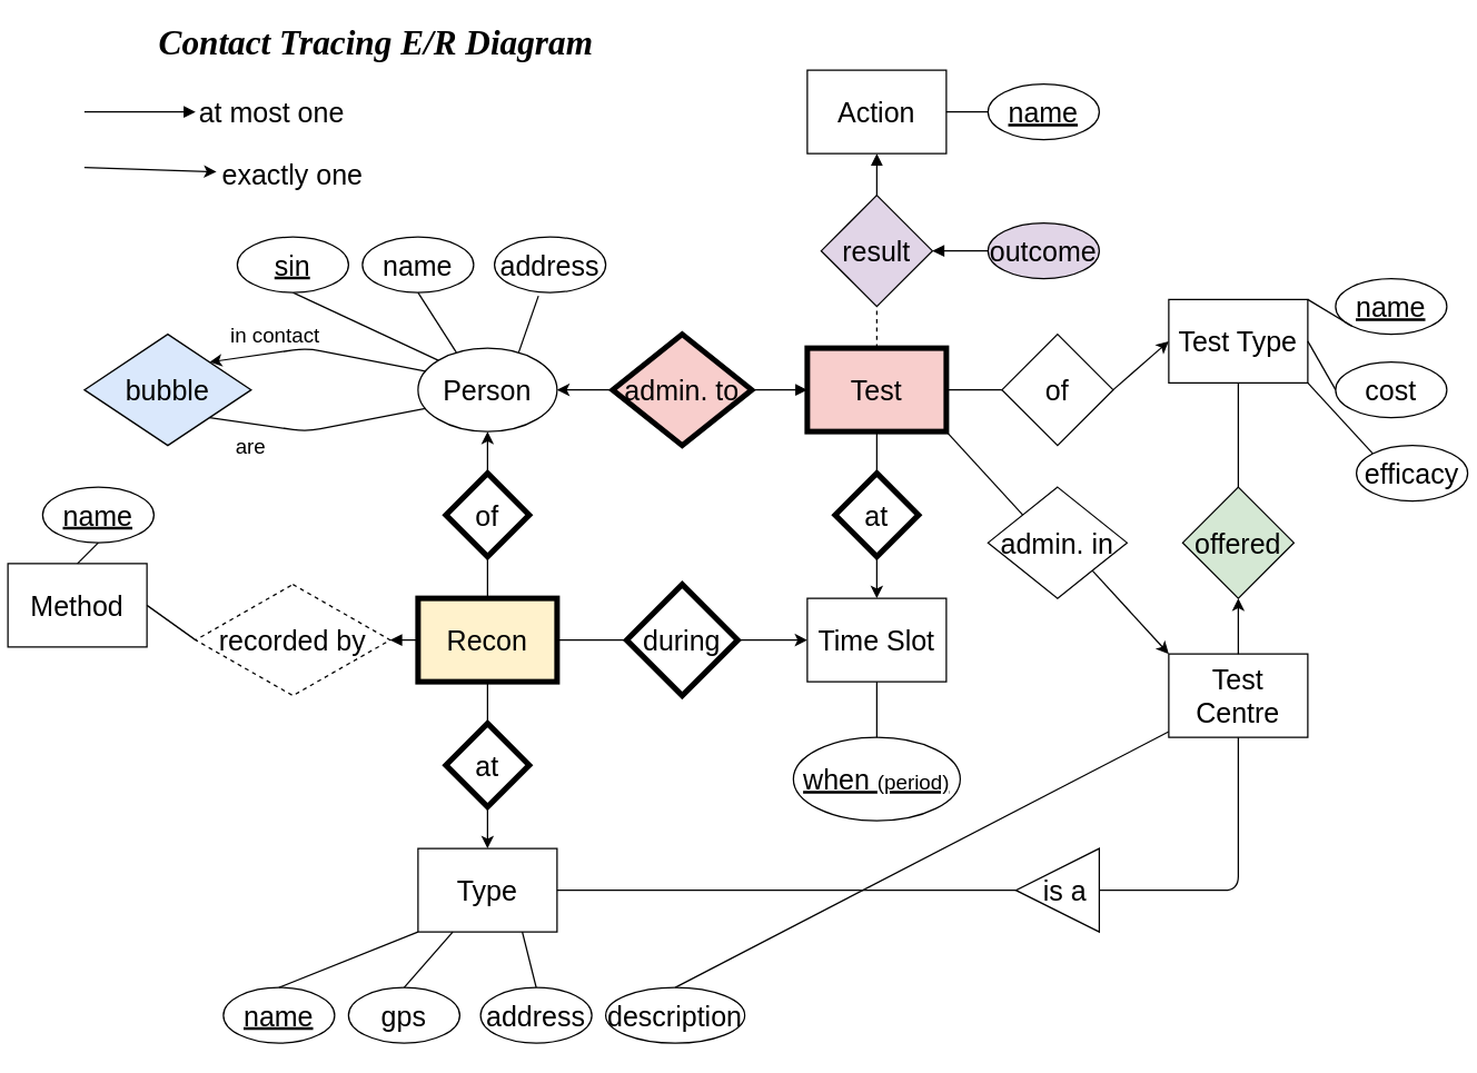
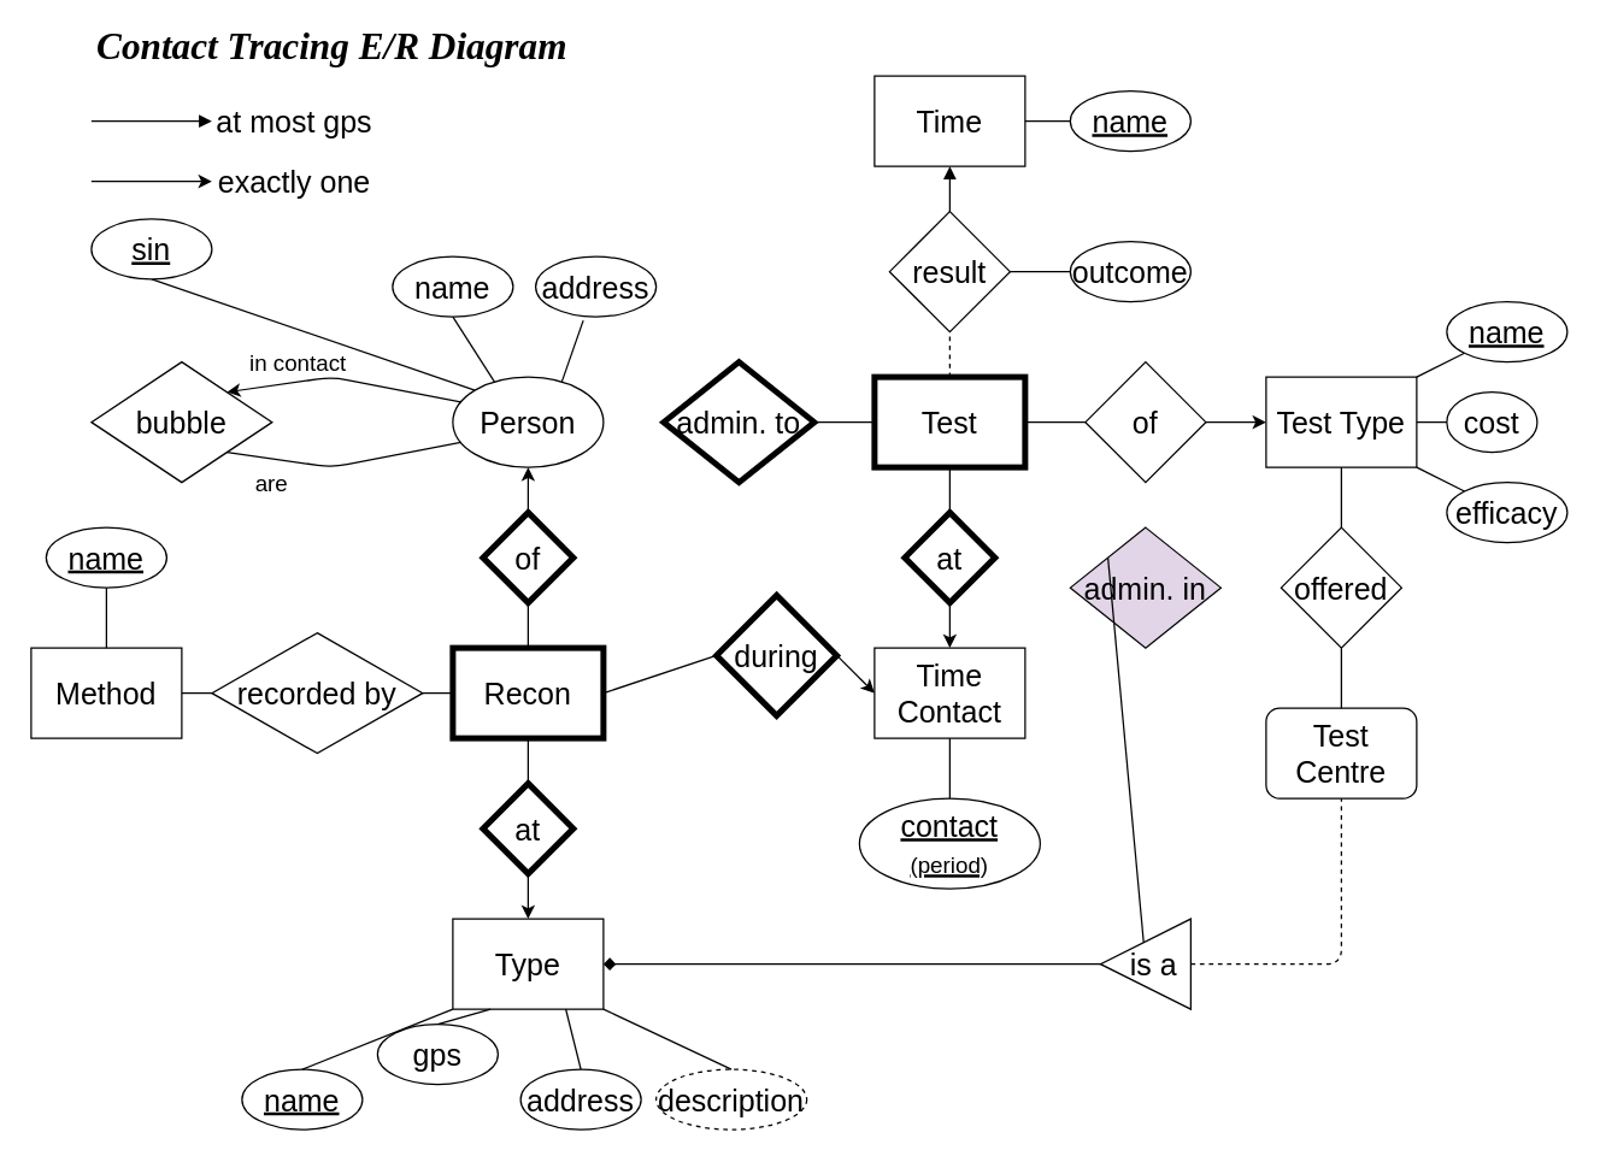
- <mxCell id="78" value="&lt;h3 id=&quot;e-r-_contact-tracing_&quot; style=&quot;margin-top: 0.334ex ; margin-bottom: 0.334ex ; font-family: &amp;#34;times new roman&amp;#34;&quot;&gt;&lt;em&gt;&lt;font style=&quot;font-size: 25px&quot;&gt;Contact Tracing E/R Diagram&lt;/font&gt;&lt;/em&gt;&lt;/h3&gt;" style="text;html=1;strokeColor=none;fillColor=none;align=center;verticalAlign=middle;whiteSpace=wrap;rounded=0;fontStyle=2;fontSize=20;" vertex="1" parent="1"><mxGeometry x="110" y="20" width="320" height="20" as="geometry" /></mxCell>
+ <mxCell id="78" value="&lt;h3 id=&quot;e-r-_contact-tracing_&quot; style=&quot;margin-top: 0.334ex ; margin-bottom: 0.334ex ; font-family: &amp;#34;times new roman&amp;#34;&quot;&gt;&lt;em&gt;&lt;font style=&quot;font-size: 25px&quot;&gt;Contact Tracing E/R Diagram&lt;/font&gt;&lt;/em&gt;&lt;/h3&gt;" style="text;html=1;strokeColor=none;fillColor=none;align=center;verticalAlign=middle;whiteSpace=wrap;rounded=0;fontStyle=2;fontSize=20;" vertex="1" parent="1"><mxGeometry x="60" y="20" width="320" height="20" as="geometry" /></mxCell>
- <mxCell id="76" value="&lt;font style=&quot;font-size: 20px&quot;&gt;at most one&lt;/font&gt;" style="text;html=1;strokeColor=none;fillColor=none;align=center;verticalAlign=middle;whiteSpace=wrap;rounded=0;fontSize=20;" vertex="1" parent="1"><mxGeometry x="140" y="70" width="110" height="20" as="geometry" /></mxCell>
+ <mxCell id="76" value="&lt;font style=&quot;font-size: 20px&quot;&gt;at most gps&lt;/font&gt;" style="text;html=1;strokeColor=none;fillColor=none;align=center;verticalAlign=middle;whiteSpace=wrap;rounded=0;fontSize=20;" vertex="1" parent="1"><mxGeometry x="140" y="70" width="110" height="20" as="geometry" /></mxCell>
- <mxCell id="33" value="&lt;font style=&quot;font-size: 20px&quot;&gt;Action&lt;/font&gt;" style="rounded=0;whiteSpace=wrap;html=1;fontSize=20;" vertex="1" parent="1"><mxGeometry x="580" y="50" width="100" height="60" as="geometry" /></mxCell>
+ <mxCell id="33" value="&lt;font style=&quot;font-size: 20px&quot;&gt;Time&lt;/font&gt;" style="rounded=0;whiteSpace=wrap;html=1;fontSize=20;" vertex="1" parent="1"><mxGeometry x="580" y="50" width="100" height="60" as="geometry" /></mxCell>
- <mxCell id="77" value="&lt;font style=&quot;font-size: 20px&quot;&gt;exactly one&lt;/font&gt;" style="text;html=1;strokeColor=none;fillColor=none;align=center;verticalAlign=middle;whiteSpace=wrap;rounded=0;fontSize=20;" vertex="1" parent="1"><mxGeometry x="155" y="115" width="110" height="20" as="geometry" /></mxCell>
+ <mxCell id="77" value="&lt;font style=&quot;font-size: 20px&quot;&gt;exactly one&lt;/font&gt;" style="text;html=1;strokeColor=none;fillColor=none;align=center;verticalAlign=middle;whiteSpace=wrap;rounded=0;fontSize=20;" vertex="1" parent="1"><mxGeometry x="140" y="110" width="110" height="20" as="geometry" /></mxCell>
- <mxCell id="36" value="&lt;font style=&quot;font-size: 20px;&quot;&gt;result&lt;/font&gt;" style="rhombus;whiteSpace=wrap;html=1;strokeWidth=1;rotation=0;fontSize=20;fillColor=#e1d5e7;" vertex="1" parent="1"><mxGeometry x="590" y="140" width="80" height="80" as="geometry" /></mxCell>
+ <mxCell id="36" value="&lt;font style=&quot;font-size: 20px;&quot;&gt;result&lt;/font&gt;" style="rhombus;whiteSpace=wrap;html=1;strokeWidth=1;rotation=0;fontSize=20;" vertex="1" parent="1"><mxGeometry x="590" y="140" width="80" height="80" as="geometry" /></mxCell>
- <mxCell id="41" value="" style="endArrow=block;html=1;exitX=0;exitY=0.5;exitDx=0;exitDy=0;entryX=1;entryY=0.5;entryDx=0;entryDy=0;fontSize=20;" edge="1" parent="1" source="40" target="36"><mxGeometry width="50" height="50" relative="1" as="geometry"><mxPoint x="590" y="-30" as="sourcePoint" /><mxPoint x="650" y="-30" as="targetPoint" /></mxGeometry></mxCell>
+ <mxCell id="41" value="" style="endArrow=none;html=1;exitX=0;exitY=0.5;exitDx=0;exitDy=0;entryX=1;entryY=0.5;entryDx=0;entryDy=0;fontSize=20;" edge="1" parent="1" source="40" target="36"><mxGeometry width="50" height="50" relative="1" as="geometry"><mxPoint x="590" y="-30" as="sourcePoint" /><mxPoint x="650" y="-30" as="targetPoint" /></mxGeometry></mxCell>
- <mxCell id="40" value="&lt;font style=&quot;font-size: 20px;&quot;&gt;outcome&lt;/font&gt;" style="ellipse;whiteSpace=wrap;html=1;rounded=0;fontSize=20;fillColor=#e1d5e7;" vertex="1" parent="1"><mxGeometry x="710" y="160" width="80" height="40" as="geometry" /></mxCell>
+ <mxCell id="40" value="&lt;font style=&quot;font-size: 20px;&quot;&gt;outcome&lt;/font&gt;" style="ellipse;whiteSpace=wrap;html=1;rounded=0;fontSize=20;" vertex="1" parent="1"><mxGeometry x="710" y="160" width="80" height="40" as="geometry" /></mxCell>
- <mxCell id="8" value="&lt;u style=&quot;font-size: 20px;&quot;&gt;&lt;font style=&quot;font-size: 20px;&quot;&gt;sin&lt;/font&gt;&lt;/u&gt;" style="ellipse;whiteSpace=wrap;html=1;rounded=0;fontSize=20;" vertex="1" parent="1"><mxGeometry x="170" y="170" width="80" height="40" as="geometry" /></mxCell>
+ <mxCell id="8" value="&lt;u style=&quot;font-size: 20px;&quot;&gt;&lt;font style=&quot;font-size: 20px;&quot;&gt;sin&lt;/font&gt;&lt;/u&gt;" style="ellipse;whiteSpace=wrap;html=1;rounded=0;fontSize=20;" vertex="1" parent="1"><mxGeometry x="60" y="145" width="80" height="40" as="geometry" /></mxCell>
- <mxCell id="58" value="&lt;font style=&quot;font-size: 20px;&quot;&gt;Test Type&lt;/font&gt;" style="rounded=0;whiteSpace=wrap;html=1;strokeWidth=1;fontSize=20;" vertex="1" parent="1"><mxGeometry x="840" y="215" width="100" height="60" as="geometry" /></mxCell>
+ <mxCell id="58" value="&lt;font style=&quot;font-size: 20px;&quot;&gt;Test Type&lt;/font&gt;" style="rounded=0;whiteSpace=wrap;html=1;strokeWidth=1;fontSize=20;" vertex="1" parent="1"><mxGeometry x="840" y="250" width="100" height="60" as="geometry" /></mxCell>
- <mxCell id="9" value="&lt;font style=&quot;font-size: 20px&quot;&gt;bubble&lt;/font&gt;" style="rhombus;whiteSpace=wrap;html=1;fontSize=20;fillColor=#dae8fc;" vertex="1" parent="1"><mxGeometry x="60" y="240" width="120" height="80" as="geometry" /></mxCell>
+ <mxCell id="9" value="&lt;font style=&quot;font-size: 20px&quot;&gt;bubble&lt;/font&gt;" style="rhombus;whiteSpace=wrap;html=1;fontSize=20;" vertex="1" parent="1"><mxGeometry x="60" y="240" width="120" height="80" as="geometry" /></mxCell>
- <mxCell id="35" value="" style="endArrow=classic;html=1;entryX=1;entryY=0.5;entryDx=0;entryDy=0;exitX=0;exitY=0.5;exitDx=0;exitDy=0;fontSize=20;" edge="1" parent="1" source="50" target="2"><mxGeometry width="50" height="50" relative="1" as="geometry"><mxPoint x="520" y="280" as="sourcePoint" /><mxPoint x="360" y="320" as="targetPoint" /></mxGeometry></mxCell>
- <mxCell id="50" value="&lt;font style=&quot;font-size: 20px;&quot;&gt;admin. to&lt;/font&gt;" style="rhombus;whiteSpace=wrap;html=1;strokeWidth=4;rotation=0;fontSize=20;fillColor=#f8cecc;" vertex="1" parent="1"><mxGeometry x="440" y="240" width="100" height="80" as="geometry" /></mxCell>
+ <mxCell id="50" value="&lt;font style=&quot;font-size: 20px;&quot;&gt;admin. to&lt;/font&gt;" style="rhombus;whiteSpace=wrap;html=1;strokeWidth=4;rotation=0;fontSize=20;" vertex="1" parent="1"><mxGeometry x="440" y="240" width="100" height="80" as="geometry" /></mxCell>
- <mxCell id="51" value="" style="endArrow=block;html=1;exitX=1;exitY=0.5;exitDx=0;exitDy=0;entryX=0;entryY=0.5;entryDx=0;entryDy=0;fontSize=20;" edge="1" parent="1" source="50" target="34"><mxGeometry width="50" height="50" relative="1" as="geometry"><mxPoint x="630" y="300" as="sourcePoint" /><mxPoint x="640" y="440" as="targetPoint" /></mxGeometry></mxCell>
+ <mxCell id="51" value="" style="endArrow=none;html=1;exitX=1;exitY=0.5;exitDx=0;exitDy=0;entryX=0;entryY=0.5;entryDx=0;entryDy=0;fontSize=20;" edge="1" parent="1" source="50" target="34"><mxGeometry width="50" height="50" relative="1" as="geometry"><mxPoint x="630" y="300" as="sourcePoint" /><mxPoint x="640" y="440" as="targetPoint" /></mxGeometry></mxCell>
- <mxCell id="34" value="&lt;font style=&quot;font-size: 20px;&quot;&gt;Test&lt;/font&gt;" style="rounded=0;whiteSpace=wrap;html=1;strokeWidth=4;fontSize=20;fillColor=#f8cecc;" vertex="1" parent="1"><mxGeometry x="580" y="250" width="100" height="60" as="geometry" /></mxCell>
+ <mxCell id="34" value="&lt;font style=&quot;font-size: 20px;&quot;&gt;Test&lt;/font&gt;" style="rounded=0;whiteSpace=wrap;html=1;strokeWidth=4;fontSize=20;" vertex="1" parent="1"><mxGeometry x="580" y="250" width="100" height="60" as="geometry" /></mxCell>
- <mxCell id="61" value="&lt;font style=&quot;font-size: 20px&quot;&gt;cost&lt;/font&gt;" style="ellipse;whiteSpace=wrap;html=1;rounded=0;fontSize=20;" vertex="1" parent="1"><mxGeometry x="960" y="260" width="80" height="40" as="geometry" /></mxCell>
+ <mxCell id="61" value="&lt;font style=&quot;font-size: 20px&quot;&gt;cost&lt;/font&gt;" style="ellipse;whiteSpace=wrap;html=1;rounded=0;fontSize=20;" vertex="1" parent="1"><mxGeometry x="960" y="260" width="60" height="40" as="geometry" /></mxCell>
- <mxCell id="71" value="" style="endArrow=none;html=1;entryX=1;entryY=1;entryDx=0;entryDy=0;exitX=0;exitY=0;exitDx=0;exitDy=0;fontSize=20;" edge="1" parent="1" source="49" target="34"><mxGeometry width="50" height="50" relative="1" as="geometry"><mxPoint x="730" y="290" as="sourcePoint" /><mxPoint x="690" y="290" as="targetPoint" /></mxGeometry></mxCell>
+ <mxCell id="71" value="" style="endArrow=none;html=1;exitX=0;exitY=0;exitDx=0;exitDy=0;fontSize=20;" edge="1" parent="1" source="49" target="47"><mxGeometry width="50" height="50" relative="1" as="geometry"><mxPoint x="730" y="290" as="sourcePoint" /><mxPoint x="690" y="290" as="targetPoint" /></mxGeometry></mxCell>
- <mxCell id="62" value="&lt;font style=&quot;font-size: 20px;&quot;&gt;efficacy&lt;/font&gt;" style="ellipse;whiteSpace=wrap;html=1;rounded=0;fontSize=20;" vertex="1" parent="1"><mxGeometry x="975" y="320" width="80" height="40" as="geometry" /></mxCell>
+ <mxCell id="62" value="&lt;font style=&quot;font-size: 20px;&quot;&gt;efficacy&lt;/font&gt;" style="ellipse;whiteSpace=wrap;html=1;rounded=0;fontSize=20;" vertex="1" parent="1"><mxGeometry x="960" y="320" width="80" height="40" as="geometry" /></mxCell>
- <mxCell id="49" value="&lt;font style=&quot;font-size: 20px;&quot;&gt;admin. in&lt;/font&gt;" style="rhombus;whiteSpace=wrap;html=1;strokeWidth=1;rotation=0;fontSize=20;" vertex="1" parent="1"><mxGeometry x="710" y="350" width="100" height="80" as="geometry" /></mxCell>
+ <mxCell id="49" value="&lt;font style=&quot;font-size: 20px;&quot;&gt;admin. in&lt;/font&gt;" style="rhombus;whiteSpace=wrap;html=1;strokeWidth=1;rotation=0;fontSize=20;fillColor=#e1d5e7;" vertex="1" parent="1"><mxGeometry x="710" y="350" width="100" height="80" as="geometry" /></mxCell>
- <mxCell id="69" value="&lt;font style=&quot;font-size: 20px;&quot;&gt;offered&lt;/font&gt;" style="rhombus;whiteSpace=wrap;html=1;strokeWidth=1;rotation=0;fontSize=20;fillColor=#d5e8d4;" vertex="1" parent="1"><mxGeometry x="850" y="350" width="80" height="80" as="geometry" /></mxCell>
+ <mxCell id="69" value="&lt;font style=&quot;font-size: 20px;&quot;&gt;offered&lt;/font&gt;" style="rhombus;whiteSpace=wrap;html=1;strokeWidth=1;rotation=0;fontSize=20;" vertex="1" parent="1"><mxGeometry x="850" y="350" width="80" height="80" as="geometry" /></mxCell>
- <mxCell id="11" value="&lt;font style=&quot;font-size: 20px;&quot;&gt;Method&lt;/font&gt;" style="rounded=0;whiteSpace=wrap;html=1;fontSize=20;" vertex="1" parent="1"><mxGeometry x="5" y="405" width="100" height="60" as="geometry" /></mxCell>
+ <mxCell id="11" value="&lt;font style=&quot;font-size: 20px;&quot;&gt;Method&lt;/font&gt;" style="rounded=0;whiteSpace=wrap;html=1;fontSize=20;" vertex="1" parent="1"><mxGeometry x="20" y="430" width="100" height="60" as="geometry" /></mxCell>
- <mxCell id="53" value="" style="endArrow=classic;html=1;entryX=0;entryY=0;entryDx=0;entryDy=0;fontSize=20;exitX=1;exitY=1;exitDx=0;exitDy=0;" edge="1" parent="1" source="49" target="32"><mxGeometry width="50" height="50" relative="1" as="geometry"><mxPoint x="800" y="440" as="sourcePoint" /><mxPoint x="590" y="470" as="targetPoint" /></mxGeometry></mxCell>
- <mxCell id="59" value="" style="endArrow=classic;html=1;exitX=0.5;exitY=0;exitDx=0;exitDy=0;entryX=0.5;entryY=1;entryDx=0;entryDy=0;fontSize=20;" edge="1" parent="1" source="32" target="69"><mxGeometry width="50" height="50" relative="1" as="geometry"><mxPoint x="310" y="470" as="sourcePoint" /><mxPoint x="250" y="470" as="targetPoint" /><Array as="points" /></mxGeometry></mxCell>
+ <mxCell id="59" value="" style="endArrow=none;html=1;exitX=0.5;exitY=0;exitDx=0;exitDy=0;entryX=0.5;entryY=1;entryDx=0;entryDy=0;fontSize=20;" edge="1" parent="1" source="32" target="69"><mxGeometry width="50" height="50" relative="1" as="geometry"><mxPoint x="310" y="470" as="sourcePoint" /><mxPoint x="250" y="470" as="targetPoint" /><Array as="points" /></mxGeometry></mxCell>
- <mxCell id="14" value="&lt;font style=&quot;font-size: 20px&quot;&gt;recorded by&lt;/font&gt;" style="rhombus;whiteSpace=wrap;html=1;align=center;fontSize=20;dashed=1;" vertex="1" parent="1"><mxGeometry x="140" y="420" width="140" height="80" as="geometry" /></mxCell>
+ <mxCell id="14" value="&lt;font style=&quot;font-size: 20px&quot;&gt;recorded by&lt;/font&gt;" style="rhombus;whiteSpace=wrap;html=1;align=center;fontSize=20;" vertex="1" parent="1"><mxGeometry x="140" y="420" width="140" height="80" as="geometry" /></mxCell>
- <mxCell id="17" value="" style="endArrow=block;html=1;exitX=0;exitY=0.5;exitDx=0;exitDy=0;entryX=1;entryY=0.5;entryDx=0;entryDy=0;fontSize=20;" edge="1" parent="1" source="16" target="14"><mxGeometry width="50" height="50" relative="1" as="geometry"><mxPoint x="310" y="290" as="sourcePoint" /><mxPoint x="260" y="290" as="targetPoint" /></mxGeometry></mxCell>
+ <mxCell id="17" value="" style="endArrow=none;html=1;exitX=0;exitY=0.5;exitDx=0;exitDy=0;entryX=1;entryY=0.5;entryDx=0;entryDy=0;fontSize=20;" edge="1" parent="1" source="16" target="14"><mxGeometry width="50" height="50" relative="1" as="geometry"><mxPoint x="310" y="290" as="sourcePoint" /><mxPoint x="260" y="290" as="targetPoint" /></mxGeometry></mxCell>
- <mxCell id="16" value="&lt;font style=&quot;font-size: 20px;&quot;&gt;Recon&lt;/font&gt;" style="rounded=0;whiteSpace=wrap;html=1;strokeWidth=4;fontSize=20;fillColor=#fff2cc;" vertex="1" parent="1"><mxGeometry x="300" y="430" width="100" height="60" as="geometry" /></mxCell>
+ <mxCell id="16" value="&lt;font style=&quot;font-size: 20px;&quot;&gt;Recon&lt;/font&gt;" style="rounded=0;whiteSpace=wrap;html=1;strokeWidth=4;fontSize=20;" vertex="1" parent="1"><mxGeometry x="300" y="430" width="100" height="60" as="geometry" /></mxCell>
- <mxCell id="43" value="&lt;font style=&quot;font-size: 20px;&quot;&gt;during&lt;/font&gt;" style="rhombus;whiteSpace=wrap;html=1;strokeWidth=4;fontSize=20;" vertex="1" parent="1"><mxGeometry x="450" y="420" width="80" height="80" as="geometry" /></mxCell>
+ <mxCell id="43" value="&lt;font style=&quot;font-size: 20px;&quot;&gt;during&lt;/font&gt;" style="rhombus;whiteSpace=wrap;html=1;strokeWidth=4;fontSize=20;" vertex="1" parent="1"><mxGeometry x="475" y="395" width="80" height="80" as="geometry" /></mxCell>
- <mxCell id="42" value="&lt;font style=&quot;font-size: 20px;&quot;&gt;Time Slot&lt;/font&gt;" style="rounded=0;whiteSpace=wrap;html=1;fontSize=20;" vertex="1" parent="1"><mxGeometry x="580" y="430" width="100" height="60" as="geometry" /></mxCell>
+ <mxCell id="42" value="&lt;font style=&quot;font-size: 20px;&quot;&gt;Time Contact&lt;/font&gt;" style="rounded=0;whiteSpace=wrap;html=1;fontSize=20;" vertex="1" parent="1"><mxGeometry x="580" y="430" width="100" height="60" as="geometry" /></mxCell>
- <mxCell id="32" value="&lt;font style=&quot;font-size: 20px;&quot;&gt;Test Centre&lt;/font&gt;" style="rounded=0;whiteSpace=wrap;html=1;fontSize=20;" vertex="1" parent="1"><mxGeometry x="840" y="470" width="100" height="60" as="geometry" /></mxCell>
+ <mxCell id="32" value="&lt;font style=&quot;font-size: 20px;&quot;&gt;Test Centre&lt;/font&gt;" style="whiteSpace=wrap;html=1;fontSize=20;rounded=1;" vertex="1" parent="1"><mxGeometry x="840" y="470" width="100" height="60" as="geometry" /></mxCell>
- <mxCell id="45" value="&lt;font&gt;&lt;u style=&quot;font-size: 20px&quot;&gt;when &lt;/u&gt;&lt;u&gt;&lt;font style=&quot;font-size: 15px&quot;&gt;(period)&lt;/font&gt;&lt;/u&gt;&lt;/font&gt;" style="ellipse;whiteSpace=wrap;html=1;rounded=0;fontSize=20;" vertex="1" parent="1"><mxGeometry x="570" y="530" width="120" height="60" as="geometry" /></mxCell>
+ <mxCell id="45" value="&lt;font&gt;&lt;u style=&quot;font-size: 20px&quot;&gt;contact &lt;/u&gt;&lt;u&gt;&lt;font style=&quot;font-size: 15px&quot;&gt;(period)&lt;/font&gt;&lt;/u&gt;&lt;/font&gt;" style="ellipse;whiteSpace=wrap;html=1;rounded=0;fontSize=20;" vertex="1" parent="1"><mxGeometry x="570" y="530" width="120" height="60" as="geometry" /></mxCell>
- <mxCell id="27" value="" style="endArrow=none;html=1;exitX=0.5;exitY=0;exitDx=0;exitDy=0;fontSize=20;" edge="1" parent="1" source="24" target="32"><mxGeometry width="50" height="50" relative="1" as="geometry"><mxPoint x="340" y="290" as="sourcePoint" /><mxPoint x="250" y="250" as="targetPoint" /></mxGeometry></mxCell>
+ <mxCell id="27" value="" style="endArrow=none;html=1;exitX=0.5;exitY=0;exitDx=0;exitDy=0;entryX=1;entryY=1;entryDx=0;entryDy=0;fontSize=20;" edge="1" parent="1" source="24" target="21"><mxGeometry width="50" height="50" relative="1" as="geometry"><mxPoint x="340" y="290" as="sourcePoint" /><mxPoint x="250" y="250" as="targetPoint" /></mxGeometry></mxCell>
- <mxCell id="73" value="" style="endArrow=none;html=1;entryX=0.5;entryY=1;entryDx=0;entryDy=0;exitX=0;exitY=0.5;exitDx=0;exitDy=0;fontSize=20;" edge="1" parent="1" source="47" target="32"><mxGeometry width="50" height="50" relative="1" as="geometry"><mxPoint x="750" y="380" as="sourcePoint" /><mxPoint x="690" y="320" as="targetPoint" /><Array as="points"><mxPoint x="890" y="640" /></Array></mxGeometry></mxCell>
+ <mxCell id="73" value="" style="endArrow=none;html=1;entryX=0.5;entryY=1;entryDx=0;entryDy=0;exitX=0;exitY=0.5;exitDx=0;exitDy=0;fontSize=20;dashed=1;" edge="1" parent="1" source="47" target="32"><mxGeometry width="50" height="50" relative="1" as="geometry"><mxPoint x="750" y="380" as="sourcePoint" /><mxPoint x="690" y="320" as="targetPoint" /><Array as="points"><mxPoint x="890" y="640" /></Array></mxGeometry></mxCell>
- <mxCell id="48" value="" style="endArrow=none;html=1;exitX=1;exitY=0.5;exitDx=0;exitDy=0;entryX=1;entryY=0.5;entryDx=0;entryDy=0;fontSize=20;" edge="1" parent="1" source="47" target="21"><mxGeometry width="50" height="50" relative="1" as="geometry"><mxPoint x="460" y="470" as="sourcePoint" /><mxPoint x="410" y="470" as="targetPoint" /></mxGeometry></mxCell>
+ <mxCell id="48" value="" style="endArrow=diamond;html=1;exitX=1;exitY=0.5;exitDx=0;exitDy=0;entryX=1;entryY=0.5;entryDx=0;entryDy=0;fontSize=20;" edge="1" parent="1" source="47" target="21"><mxGeometry width="50" height="50" relative="1" as="geometry"><mxPoint x="460" y="470" as="sourcePoint" /><mxPoint x="410" y="470" as="targetPoint" /></mxGeometry></mxCell>
- <mxCell id="22" value="&lt;font style=&quot;font-size: 20px;&quot;&gt;gps&lt;/font&gt;" style="ellipse;whiteSpace=wrap;html=1;rounded=0;fontSize=20;" vertex="1" parent="1"><mxGeometry x="250" y="710" width="80" height="40" as="geometry" /></mxCell>
+ <mxCell id="22" value="&lt;font style=&quot;font-size: 20px;&quot;&gt;gps&lt;/font&gt;" style="ellipse;whiteSpace=wrap;html=1;rounded=0;fontSize=20;" vertex="1" parent="1"><mxGeometry x="250" y="680" width="80" height="40" as="geometry" /></mxCell>
- <mxCell id="24" value="&lt;font style=&quot;font-size: 20px;&quot;&gt;description&lt;/font&gt;" style="ellipse;whiteSpace=wrap;html=1;rounded=0;fontSize=20;" vertex="1" parent="1"><mxGeometry x="435" y="710" width="100" height="40" as="geometry" /></mxCell>
+ <mxCell id="24" value="&lt;font style=&quot;font-size: 20px;&quot;&gt;description&lt;/font&gt;" style="ellipse;whiteSpace=wrap;html=1;rounded=0;fontSize=20;dashed=1;" vertex="1" parent="1"><mxGeometry x="435" y="710" width="100" height="40" as="geometry" /></mxCell>
